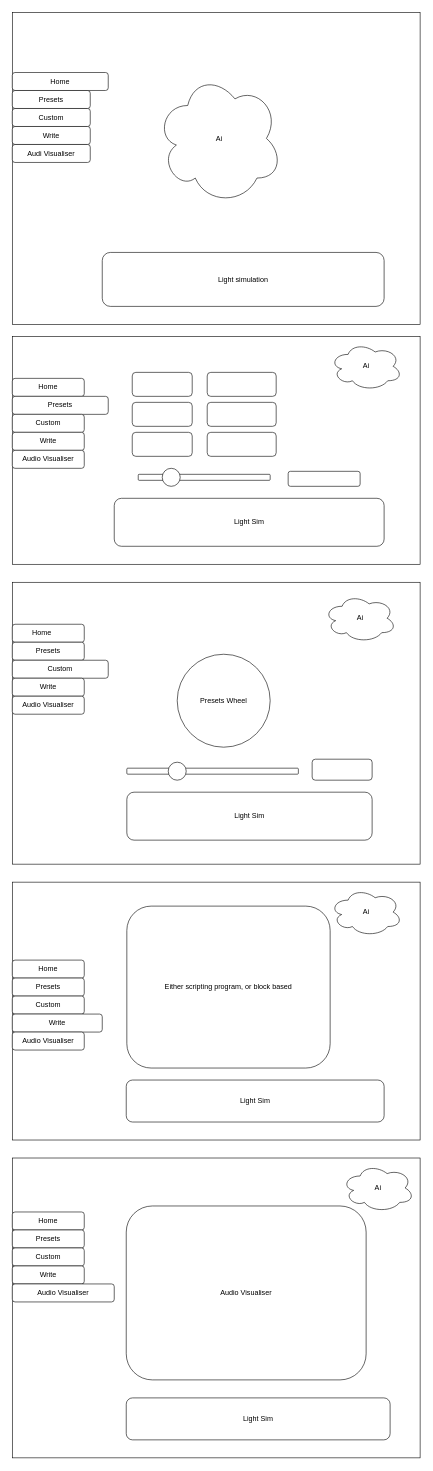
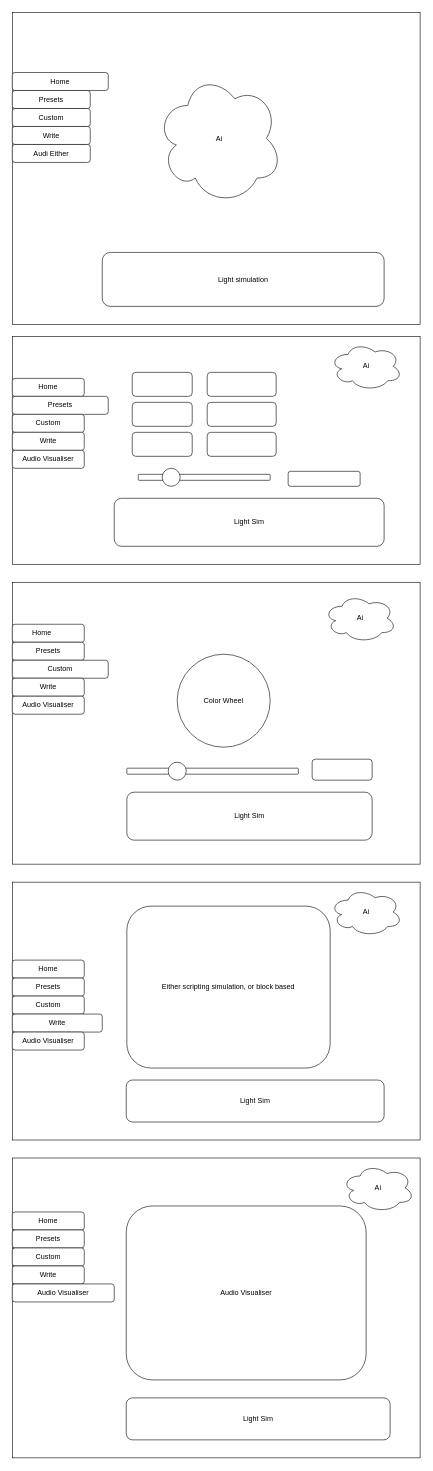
- <mxCell id="9" value="Audi Visualiser" style="rounded=1;whiteSpace=wrap;html=1;" vertex="1" parent="1"><mxGeometry x="20" y="240" width="130" height="30" as="geometry" /></mxCell>
+ <mxCell id="9" value="Audi Either" style="rounded=1;whiteSpace=wrap;html=1;" vertex="1" parent="1"><mxGeometry x="20" y="240" width="130" height="30" as="geometry" /></mxCell>
- <mxCell id="33" value="Presets Wheel" style="ellipse;whiteSpace=wrap;html=1;aspect=fixed;" vertex="1" parent="1"><mxGeometry x="295" y="1090" width="155" height="155" as="geometry" /></mxCell>
+ <mxCell id="33" value="Color Wheel" style="ellipse;whiteSpace=wrap;html=1;aspect=fixed;" vertex="1" parent="1"><mxGeometry x="295" y="1090" width="155" height="155" as="geometry" /></mxCell>
- <mxCell id="46" value="Either scripting program, or block based" style="rounded=1;whiteSpace=wrap;html=1;" vertex="1" parent="1"><mxGeometry x="211" y="1510" width="339" height="270" as="geometry" /></mxCell>
+ <mxCell id="46" value="Either scripting simulation, or block based" style="rounded=1;whiteSpace=wrap;html=1;" vertex="1" parent="1"><mxGeometry x="211" y="1510" width="339" height="270" as="geometry" /></mxCell>
